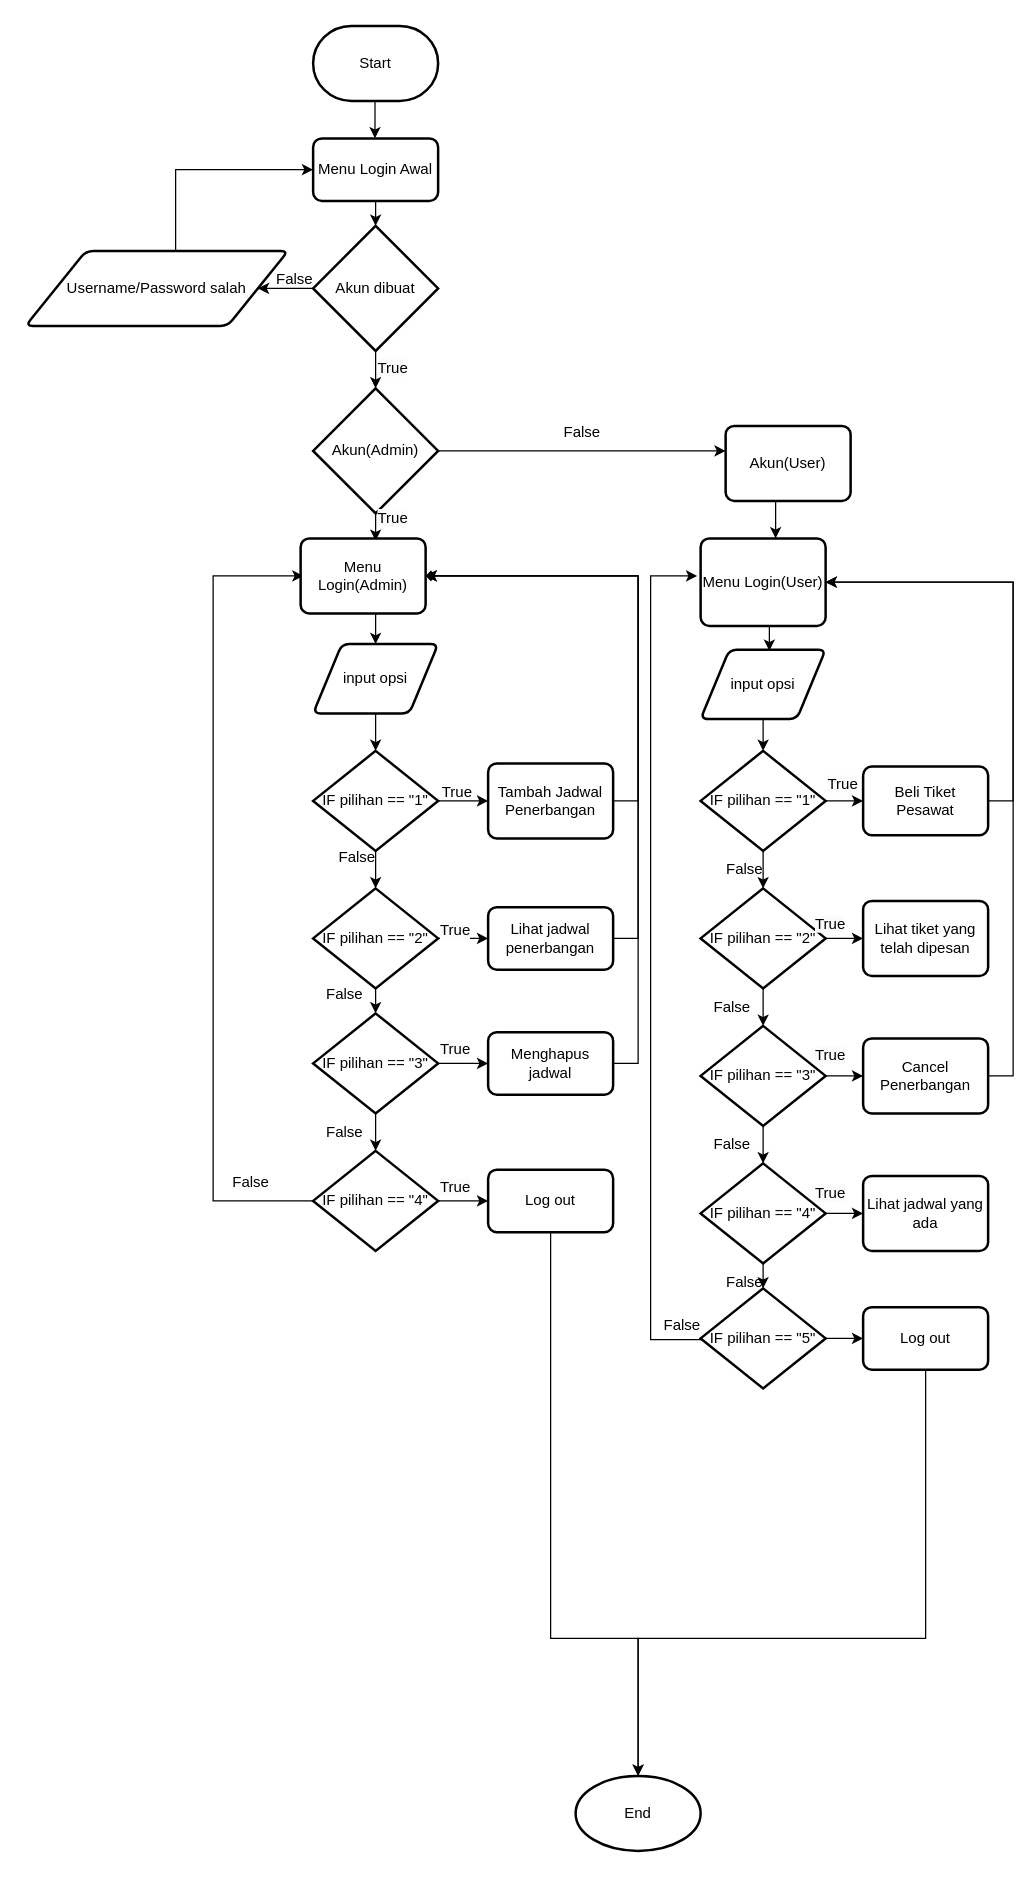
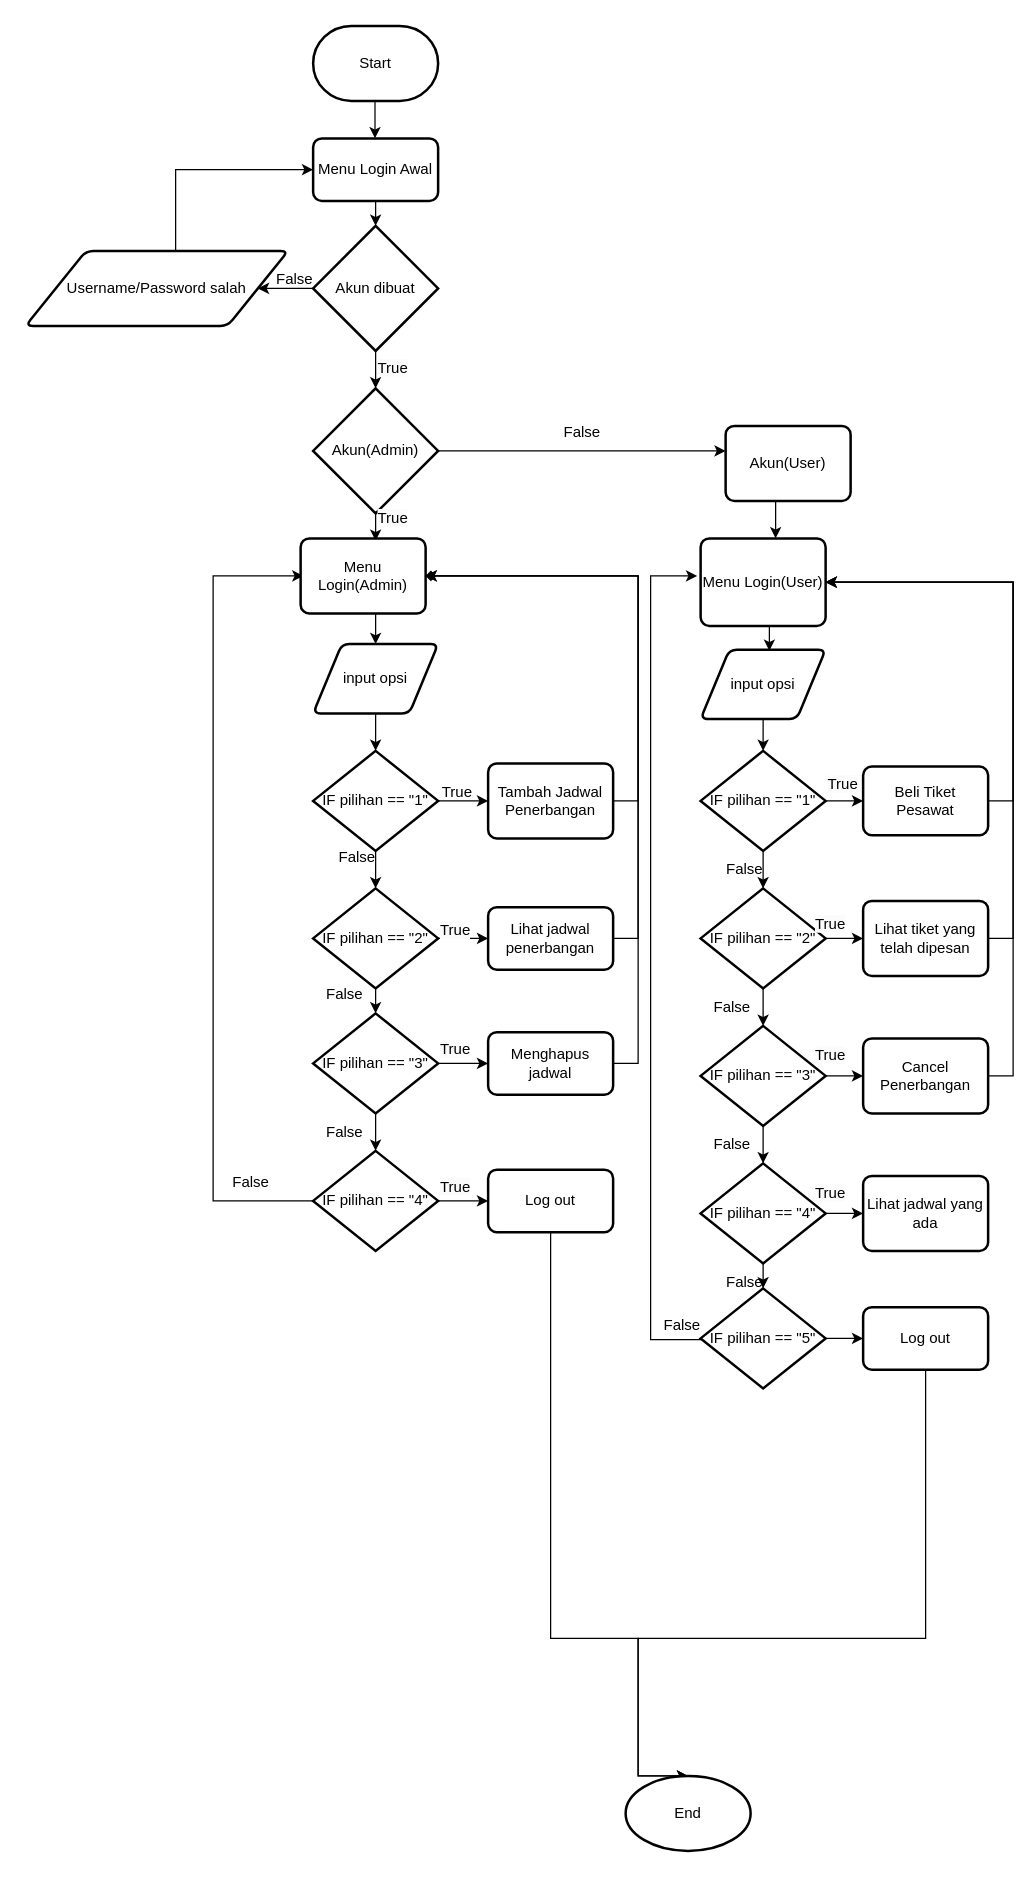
+ <mxCell id="53" style="edgeStyle=orthogonalEdgeStyle;rounded=0;orthogonalLoop=1;jettySize=auto;html=1;exitX=1;exitY=0.5;exitDx=0;exitDy=0;entryX=1;entryY=0.5;entryDx=0;entryDy=0;" edge="1" parent="1" source="54" target="91"><mxGeometry relative="1" as="geometry" /></mxCell>
- <mxCell id="70" value="End" style="strokeWidth=2;html=1;shape=mxgraph.flowchart.start_1;whiteSpace=wrap;" parent="1" vertex="1"><mxGeometry x="460" y="1420" width="100" height="60" as="geometry" /></mxCell>
+ <mxCell id="70" value="End" style="strokeWidth=2;html=1;shape=mxgraph.flowchart.start_1;whiteSpace=wrap;" parent="1" vertex="1"><mxGeometry x="500" y="1420" width="100" height="60" as="geometry" /></mxCell>
